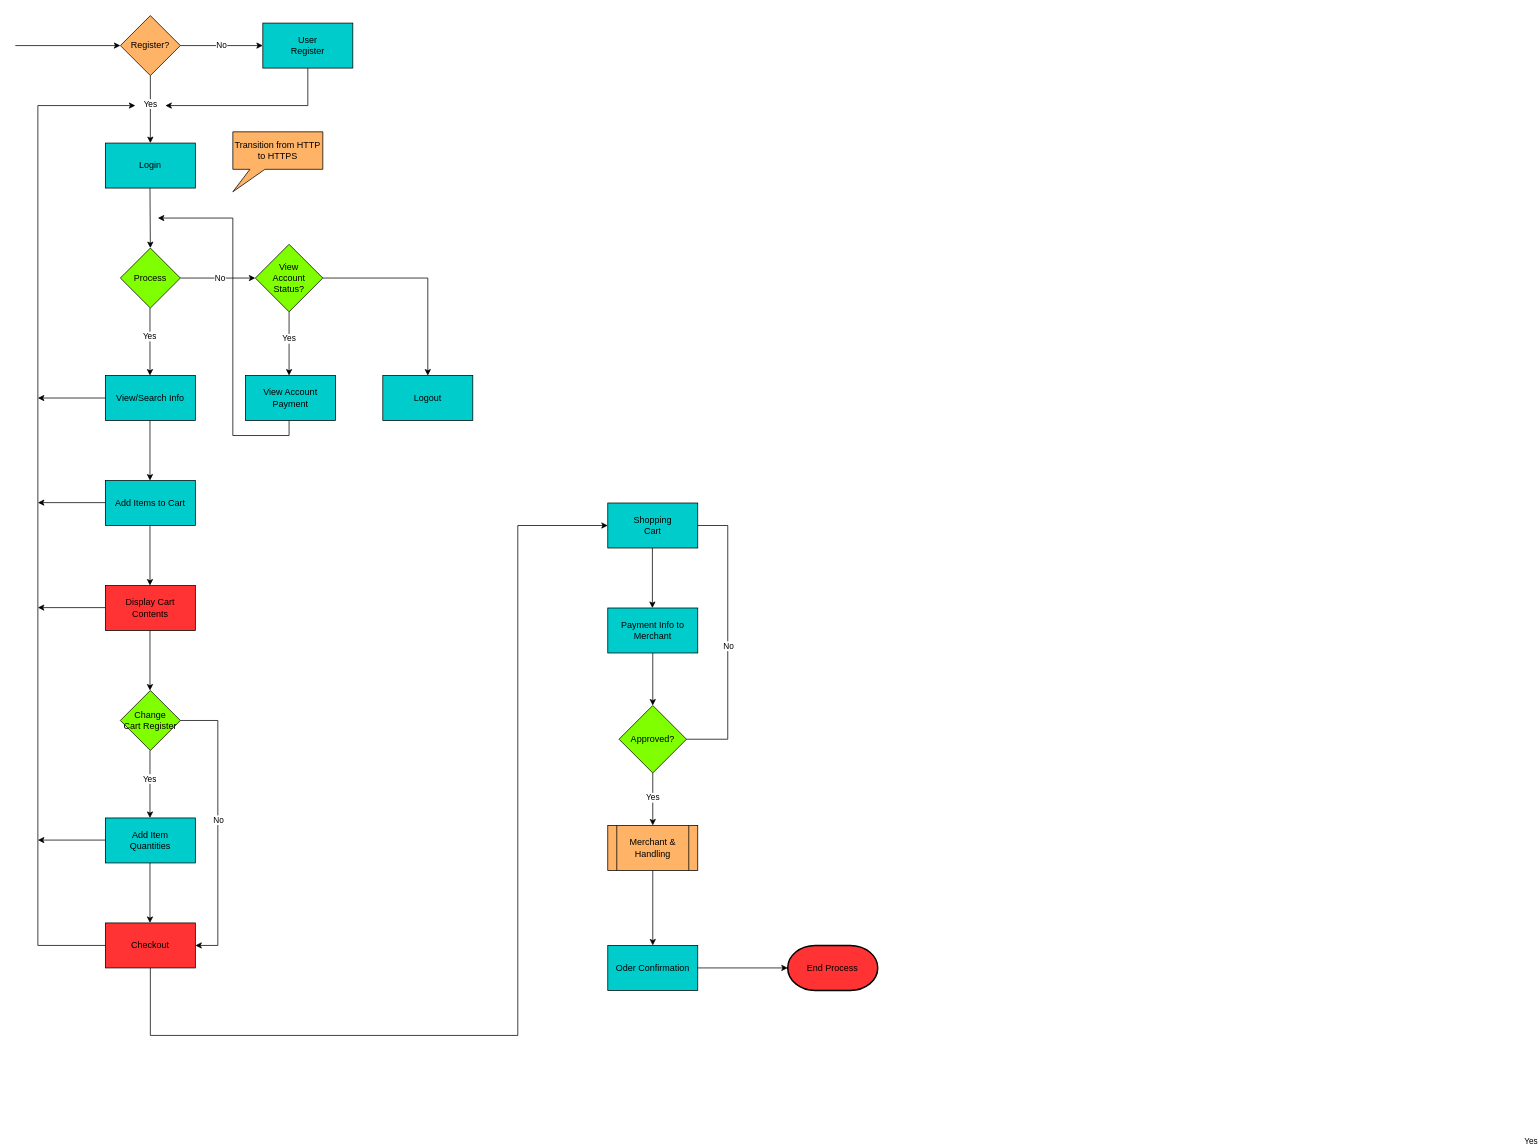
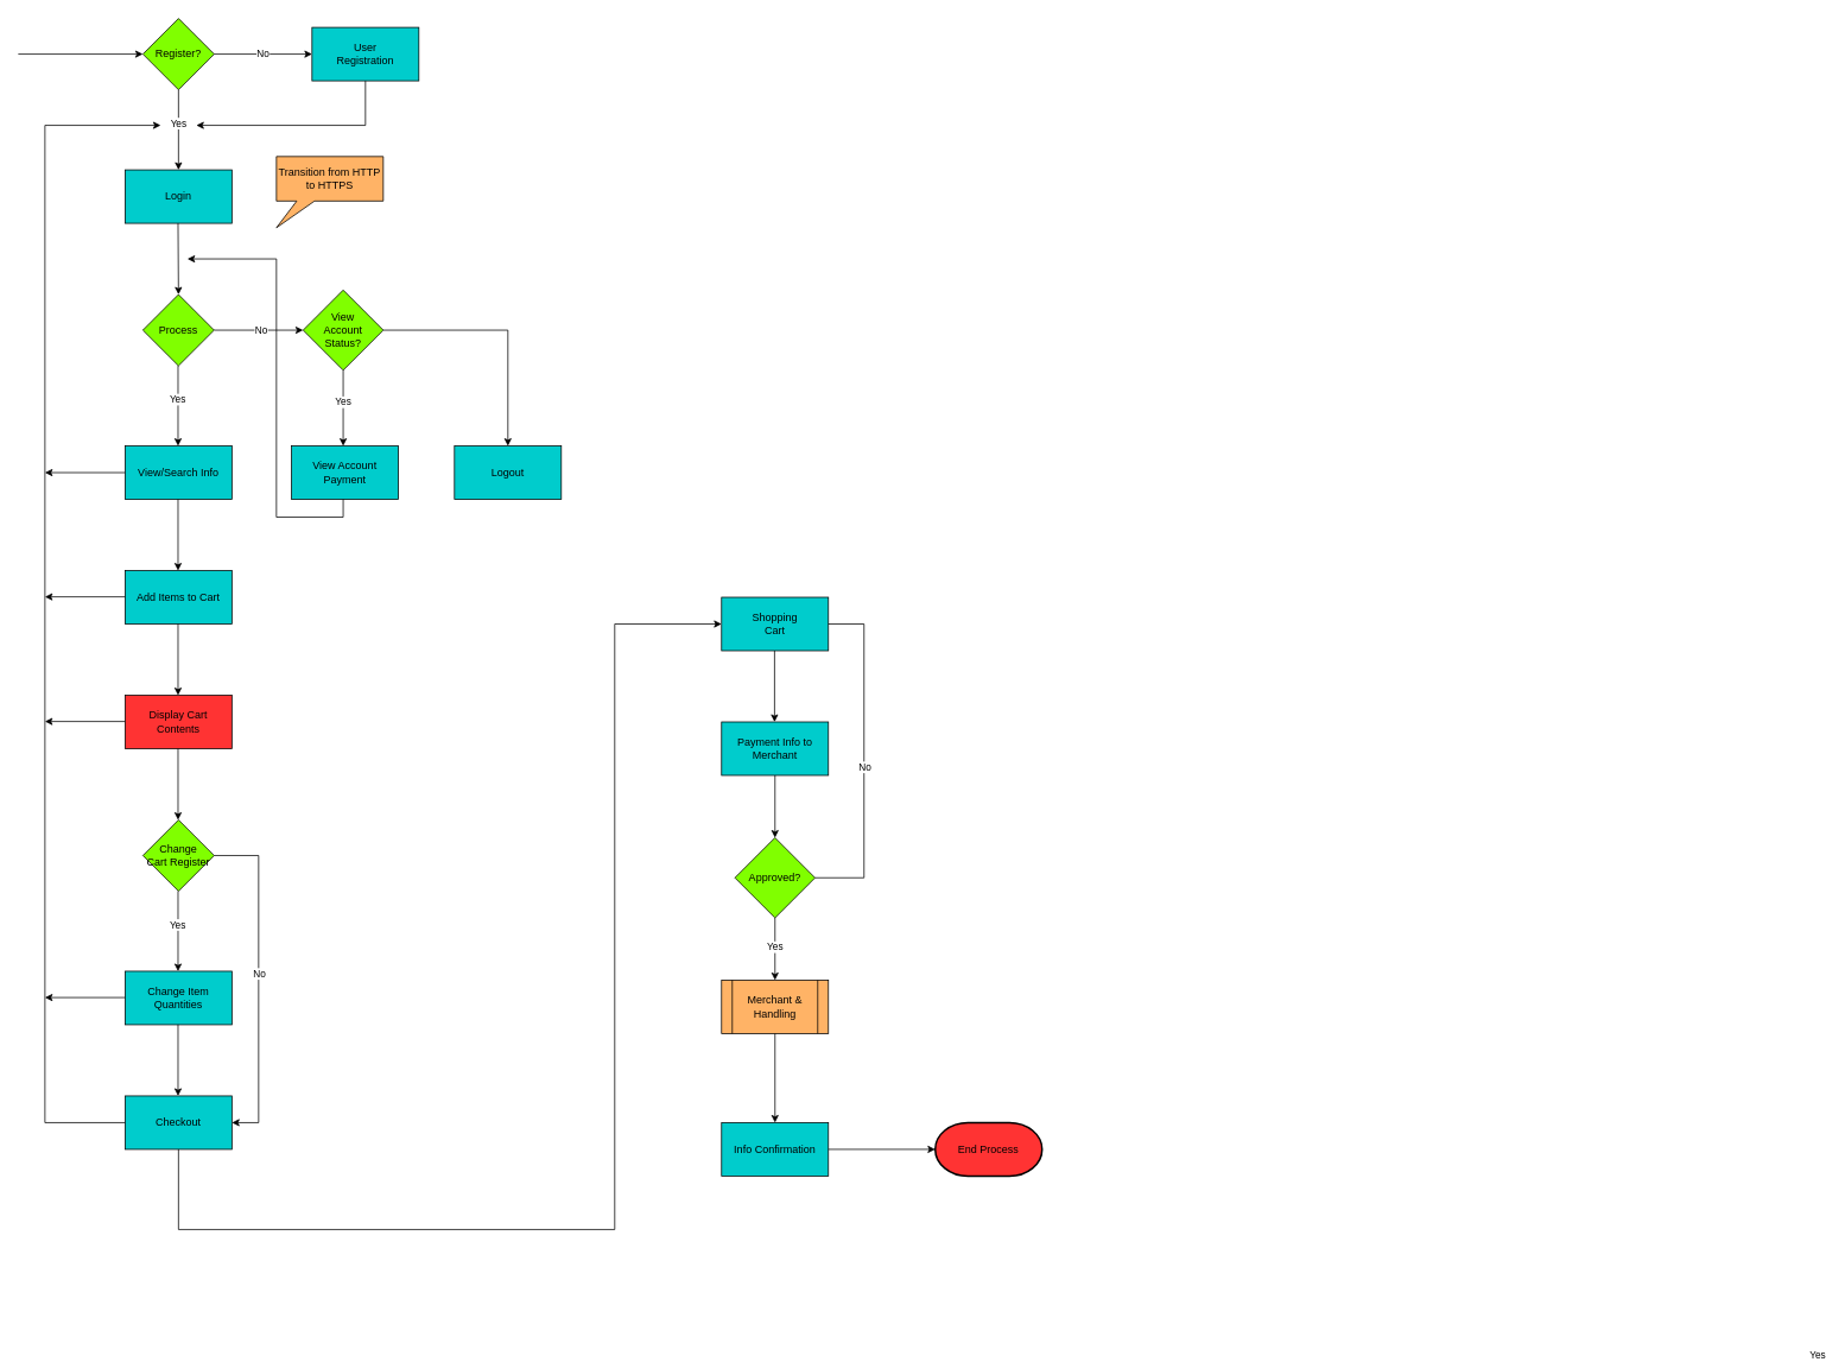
- <mxCell id="3" value="Register?" style="rhombus;whiteSpace=wrap;html=1;fillColor=#ffb366;" vertex="1" parent="1"><mxGeometry x="160" y="20" width="80" height="80" as="geometry" /></mxCell>
+ <mxCell id="3" value="Register?" style="rhombus;whiteSpace=wrap;html=1;fillColor=#80FF00;" vertex="1" parent="1"><mxGeometry x="160" y="20" width="80" height="80" as="geometry" /></mxCell>
- <mxCell id="5" value="User&lt;br&gt;Register" style="rounded=0;whiteSpace=wrap;html=1;fillColor=#00CCCC;" vertex="1" parent="1"><mxGeometry x="350" y="30" width="120" height="60" as="geometry" /></mxCell>
+ <mxCell id="5" value="User&lt;br&gt;Registration" style="rounded=0;whiteSpace=wrap;html=1;fillColor=#00CCCC;" vertex="1" parent="1"><mxGeometry x="350" y="30" width="120" height="60" as="geometry" /></mxCell>
- <mxCell id="32" value="Add Item&lt;br&gt;Quantities" style="rounded=0;whiteSpace=wrap;html=1;fillColor=#00CCCC;" vertex="1" parent="1"><mxGeometry x="140" y="1090" width="120" height="60" as="geometry" /></mxCell>
+ <mxCell id="32" value="Change Item&lt;br&gt;Quantities" style="rounded=0;whiteSpace=wrap;html=1;fillColor=#00CCCC;" vertex="1" parent="1"><mxGeometry x="140" y="1090" width="120" height="60" as="geometry" /></mxCell>
- <mxCell id="34" value="Checkout" style="rounded=0;whiteSpace=wrap;html=1;fillColor=#ff3333;" vertex="1" parent="1"><mxGeometry x="140" y="1230" width="120" height="60" as="geometry" /></mxCell>
+ <mxCell id="34" value="Checkout" style="rounded=0;whiteSpace=wrap;html=1;fillColor=#00CCCC;" vertex="1" parent="1"><mxGeometry x="140" y="1230" width="120" height="60" as="geometry" /></mxCell>
- <mxCell id="56" value="Oder Confirmation" style="rounded=0;whiteSpace=wrap;html=1;fillColor=#00CCCC;" vertex="1" parent="1"><mxGeometry x="810" y="1260" width="120" height="60" as="geometry" /></mxCell>
+ <mxCell id="56" value="Info Confirmation" style="rounded=0;whiteSpace=wrap;html=1;fillColor=#00CCCC;" vertex="1" parent="1"><mxGeometry x="810" y="1260" width="120" height="60" as="geometry" /></mxCell>
